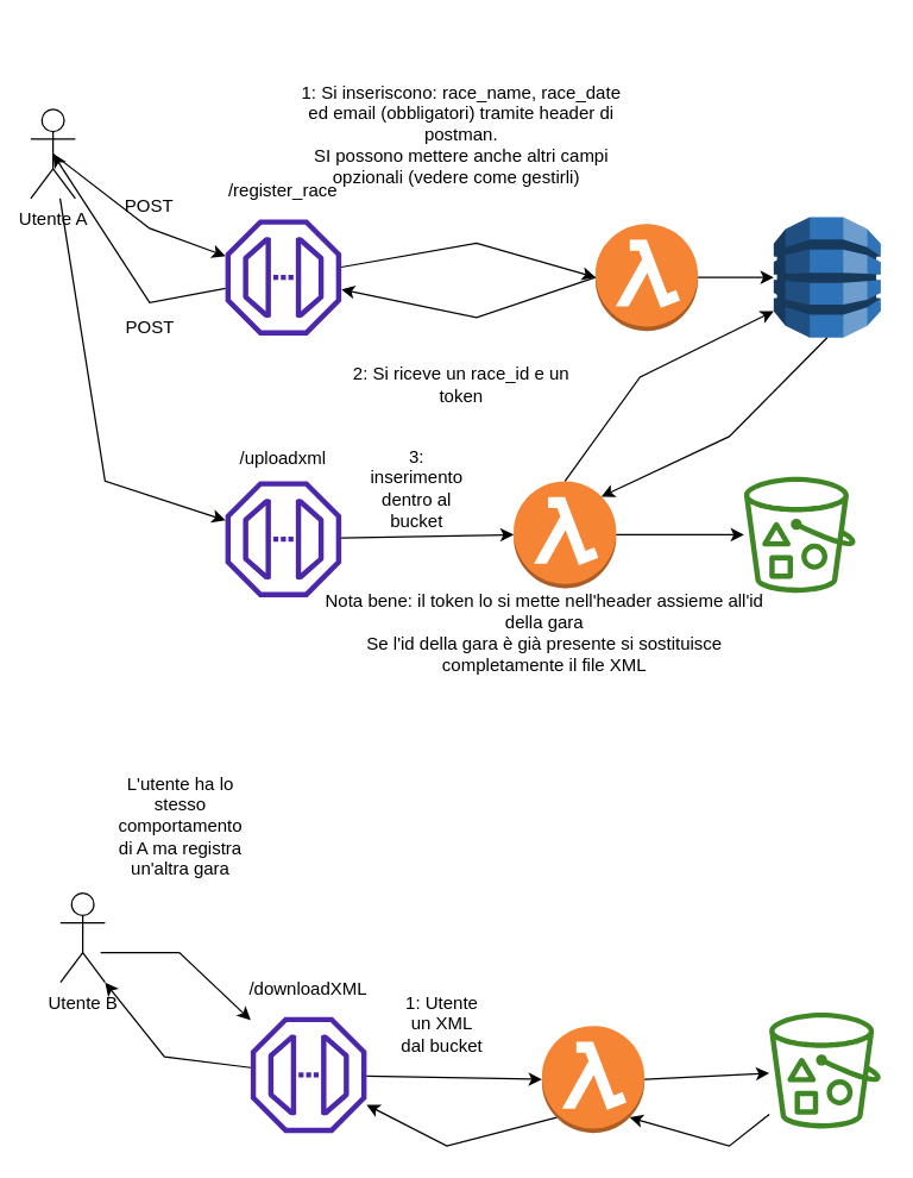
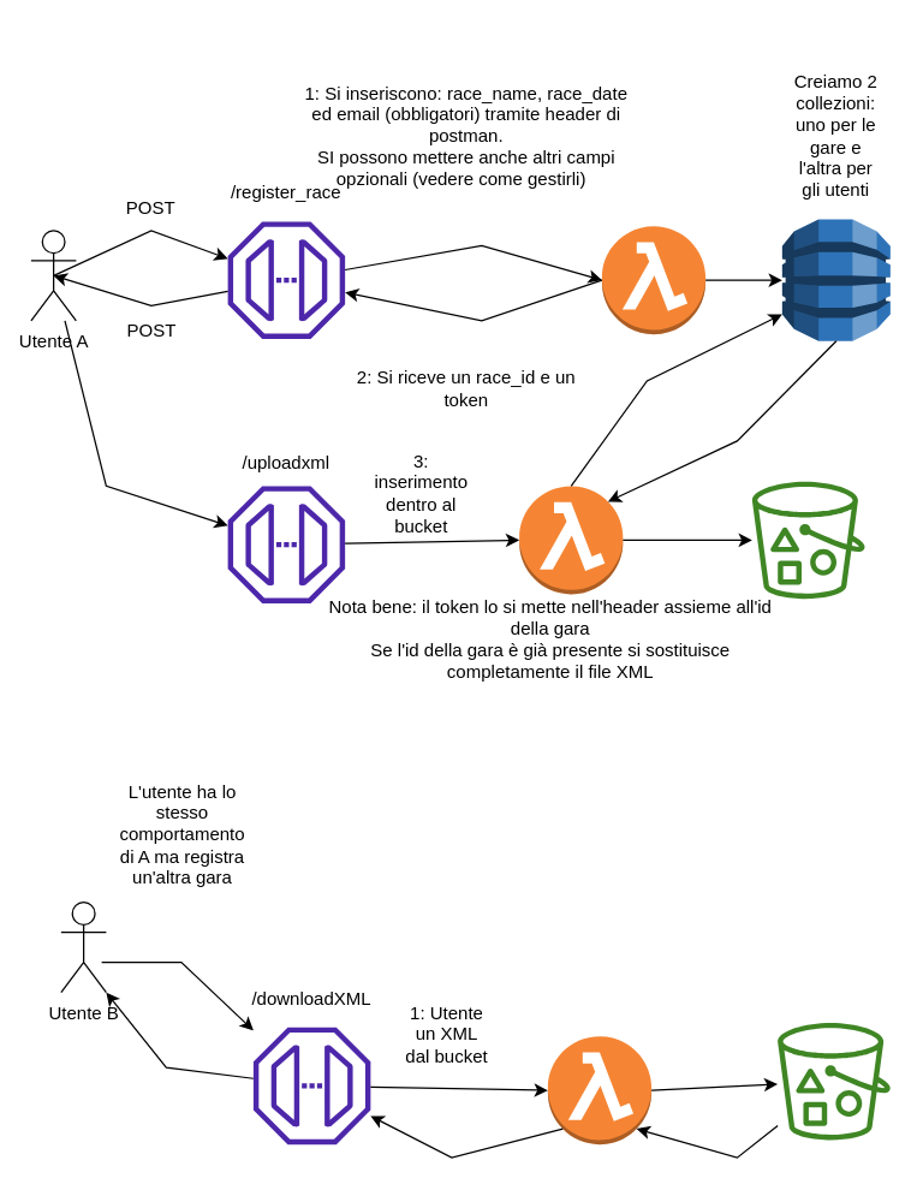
+ <mxCell id="27" value="Creiamo 2 collezioni: uno per le gare e l'altra per gli utenti" style="text;html=1;strokeColor=none;fillColor=none;align=center;verticalAlign=middle;whiteSpace=wrap;rounded=0;" parent="1" vertex="1"><mxGeometry x="526" y="52.5" width="60" height="75" as="geometry" /></mxCell>
- <mxCell id="7" value="Utente A" style="shape=umlActor;verticalLabelPosition=bottom;verticalAlign=top;html=1;outlineConnect=0;" parent="1" vertex="1"><mxGeometry x="20" y="73" width="30" height="60" as="geometry" /></mxCell>
+ <mxCell id="7" value="Utente A" style="shape=umlActor;verticalLabelPosition=bottom;verticalAlign=top;html=1;outlineConnect=0;" parent="1" vertex="1"><mxGeometry x="20" y="153" width="30" height="60" as="geometry" /></mxCell>
